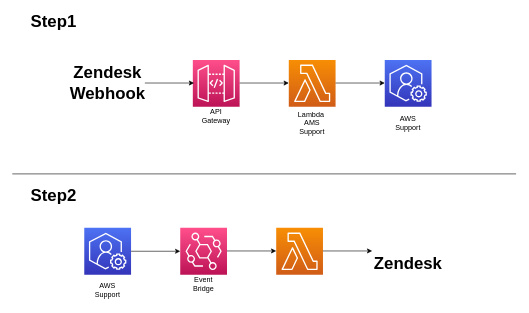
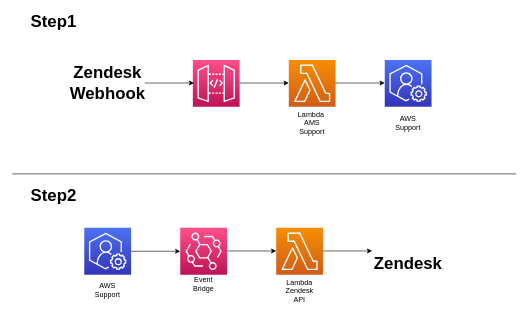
- <mxCell id="7" value="API Gateway" style="text;html=1;strokeColor=none;fillColor=none;align=center;verticalAlign=middle;whiteSpace=wrap;rounded=0;" parent="1" vertex="1"><mxGeometry x="330" y="177" width="60" height="30" as="geometry" /></mxCell>
+ <mxCell id="9" value="Lambda Zendesk API" style="text;html=1;strokeColor=none;fillColor=none;align=center;verticalAlign=middle;whiteSpace=wrap;rounded=0;" parent="1" vertex="1"><mxGeometry x="469" y="469" width="60" height="30" as="geometry" /></mxCell>
